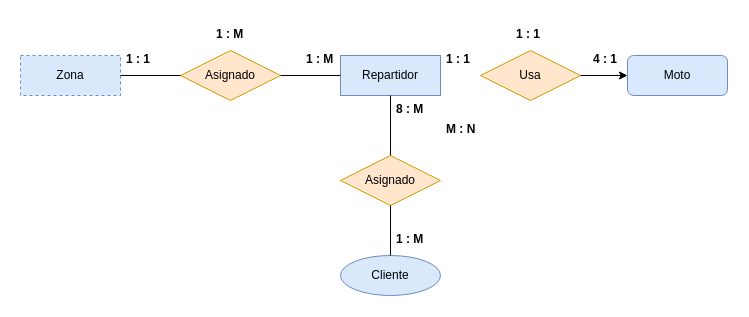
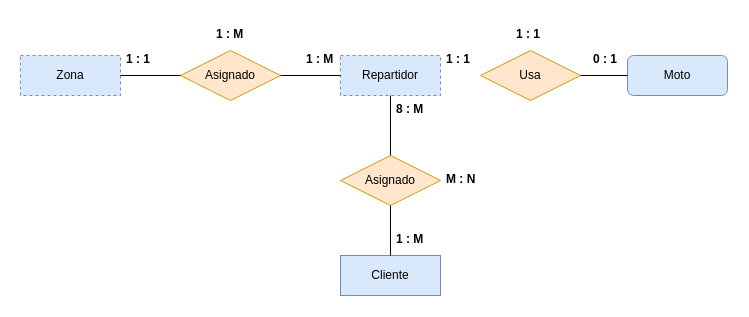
- <mxCell id="21" value="4 : 1" style="text;strokeColor=none;fillColor=none;spacingLeft=4;spacingRight=4;overflow=hidden;rotatable=0;points=[[0,0.5],[1,0.5]];portConstraint=eastwest;fontSize=12;whiteSpace=wrap;html=1;fontStyle=1" vertex="1" parent="1"><mxGeometry x="587" y="45" width="40" height="30" as="geometry" /></mxCell>
+ <mxCell id="21" value="0 : 1" style="text;strokeColor=none;fillColor=none;spacingLeft=4;spacingRight=4;overflow=hidden;rotatable=0;points=[[0,0.5],[1,0.5]];portConstraint=eastwest;fontSize=12;whiteSpace=wrap;html=1;fontStyle=1" vertex="1" parent="1"><mxGeometry x="587" y="45" width="40" height="30" as="geometry" /></mxCell>
- <mxCell id="2" value="Repartidor" style="whiteSpace=wrap;html=1;align=center;fillColor=#dae8fc;strokeColor=#6c8ebf;" vertex="1" parent="1"><mxGeometry x="340" y="55" width="100" height="40" as="geometry" /></mxCell>
+ <mxCell id="2" value="Repartidor" style="whiteSpace=wrap;html=1;align=center;fillColor=#dae8fc;strokeColor=#6c8ebf;dashed=1;" vertex="1" parent="1"><mxGeometry x="340" y="55" width="100" height="40" as="geometry" /></mxCell>
- <mxCell id="14" value="" style="endArrow=classic;html=1;rounded=0;" edge="1" parent="1" source="13" target="5"><mxGeometry relative="1" as="geometry"><mxPoint x="540" y="145" as="sourcePoint" /><mxPoint x="700" y="145" as="targetPoint" /></mxGeometry></mxCell>
+ <mxCell id="14" value="" style="endArrow=none;html=1;rounded=0;" edge="1" parent="1" source="13" target="5"><mxGeometry relative="1" as="geometry"><mxPoint x="540" y="145" as="sourcePoint" /><mxPoint x="700" y="145" as="targetPoint" /></mxGeometry></mxCell>
- <mxCell id="17" value="M : N" style="text;strokeColor=none;fillColor=none;spacingLeft=4;spacingRight=4;overflow=hidden;rotatable=0;points=[[0,0.5],[1,0.5]];portConstraint=eastwest;fontSize=12;whiteSpace=wrap;html=1;fontStyle=1" vertex="1" parent="1"><mxGeometry x="440" y="115" width="40" height="30" as="geometry" /></mxCell>
+ <mxCell id="17" value="M : N" style="text;strokeColor=none;fillColor=none;spacingLeft=4;spacingRight=4;overflow=hidden;rotatable=0;points=[[0,0.5],[1,0.5]];portConstraint=eastwest;fontSize=12;whiteSpace=wrap;html=1;fontStyle=1" vertex="1" parent="1"><mxGeometry x="440" y="165" width="40" height="30" as="geometry" /></mxCell>
- <mxCell id="4" value="Cliente" style="ellipse;whiteSpace=wrap;html=1;align=center;fillColor=#dae8fc;strokeColor=#6c8ebf;" vertex="1" parent="1"><mxGeometry x="340" y="255" width="100" height="40" as="geometry" /></mxCell>
+ <mxCell id="4" value="Cliente" style="whiteSpace=wrap;html=1;align=center;fillColor=#dae8fc;strokeColor=#6c8ebf;" vertex="1" parent="1"><mxGeometry x="340" y="255" width="100" height="40" as="geometry" /></mxCell>
